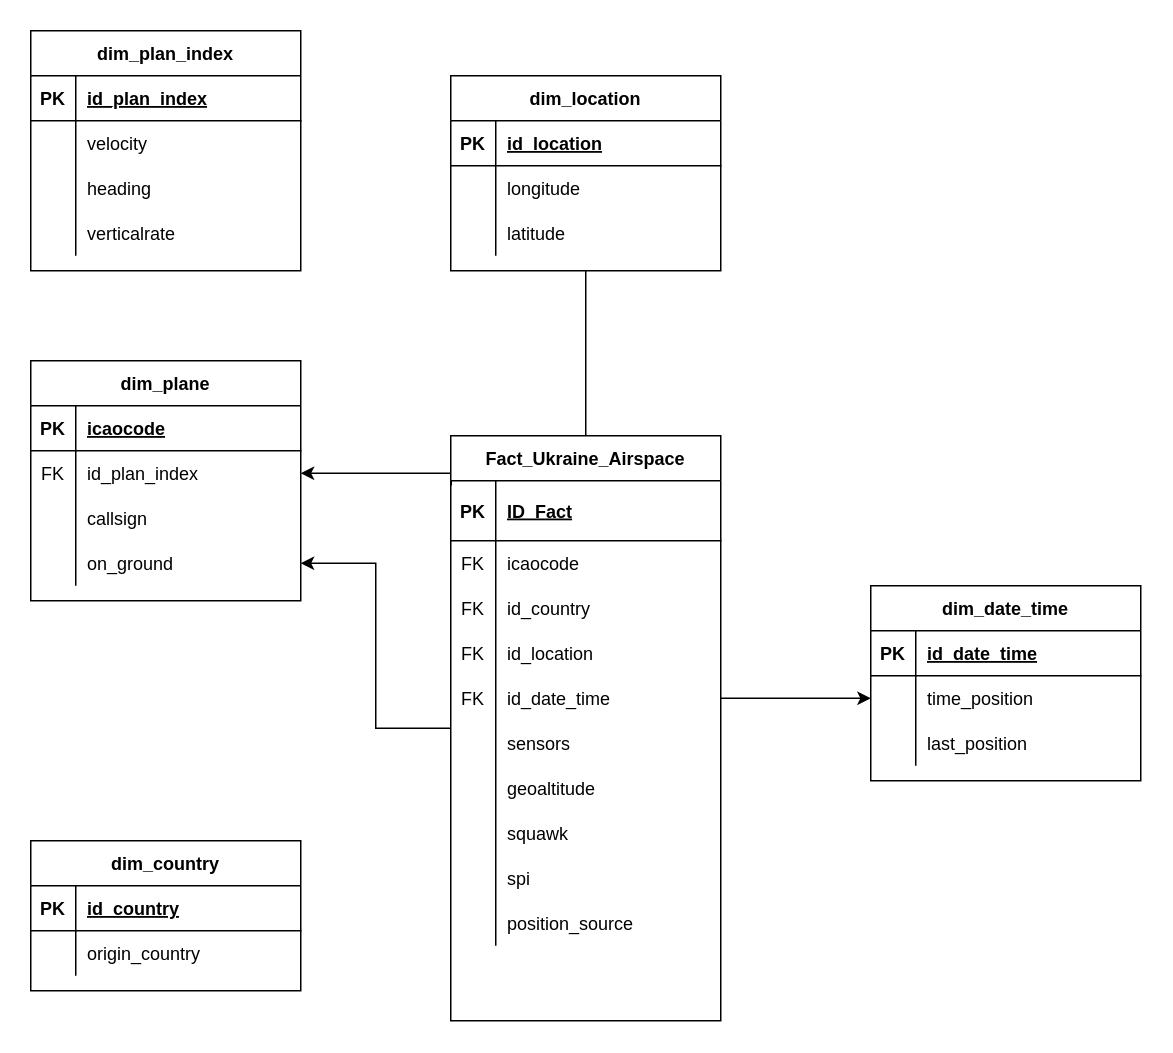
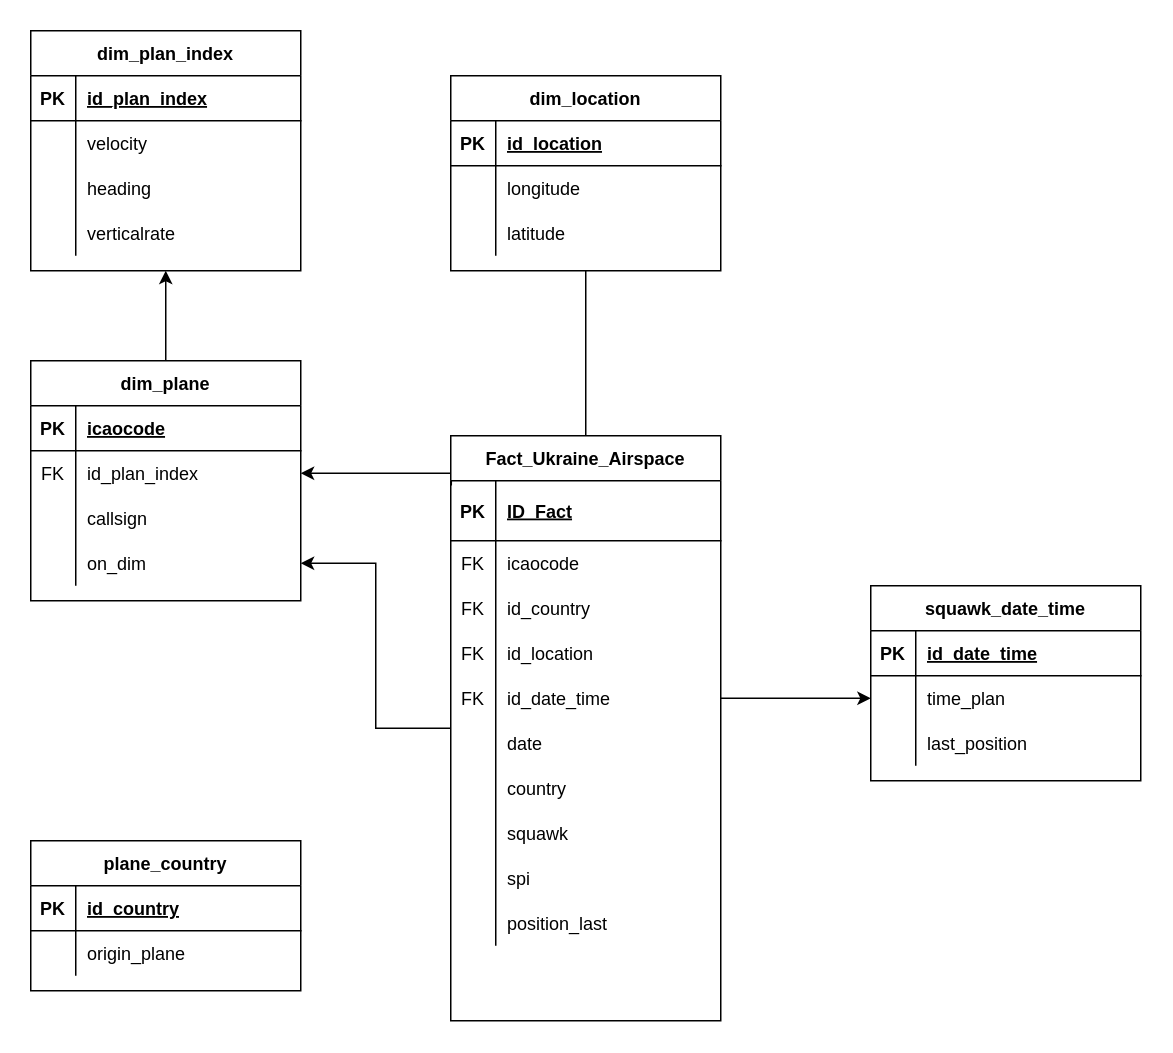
+ <mxCell id="3" style="edgeStyle=orthogonalEdgeStyle;rounded=0;orthogonalLoop=1;jettySize=auto;html=1;entryX=0.5;entryY=1;entryDx=0;entryDy=0;" edge="1" parent="1" source="4" target="77"><mxGeometry relative="1" as="geometry" /></mxCell>
- <mxCell id="16" value="on_ground" style="shape=partialRectangle;connectable=0;fillColor=none;top=0;left=0;bottom=0;right=0;align=left;spacingLeft=6;overflow=hidden;" vertex="1" parent="14"><mxGeometry x="30" width="150" height="30" as="geometry"><mxRectangle width="150" height="30" as="alternateBounds" /></mxGeometry></mxCell>
+ <mxCell id="16" value="on_dim" style="shape=partialRectangle;connectable=0;fillColor=none;top=0;left=0;bottom=0;right=0;align=left;spacingLeft=6;overflow=hidden;" vertex="1" parent="14"><mxGeometry x="30" width="150" height="30" as="geometry"><mxRectangle width="150" height="30" as="alternateBounds" /></mxGeometry></mxCell>
- <mxCell id="27" value="dim_date_time" style="shape=table;startSize=30;container=1;collapsible=1;childLayout=tableLayout;fixedRows=1;rowLines=0;fontStyle=1;align=center;resizeLast=1;" vertex="1" parent="1"><mxGeometry x="580" y="390" width="180" height="130" as="geometry" /></mxCell>
+ <mxCell id="27" value="squawk_date_time" style="shape=table;startSize=30;container=1;collapsible=1;childLayout=tableLayout;fixedRows=1;rowLines=0;fontStyle=1;align=center;resizeLast=1;" vertex="1" parent="1"><mxGeometry x="580" y="390" width="180" height="130" as="geometry" /></mxCell>
- <mxCell id="33" value="time_position" style="shape=partialRectangle;connectable=0;fillColor=none;top=0;left=0;bottom=0;right=0;align=left;spacingLeft=6;overflow=hidden;" vertex="1" parent="31"><mxGeometry x="30" width="150" height="30" as="geometry"><mxRectangle width="150" height="30" as="alternateBounds" /></mxGeometry></mxCell>
+ <mxCell id="33" value="time_plan" style="shape=partialRectangle;connectable=0;fillColor=none;top=0;left=0;bottom=0;right=0;align=left;spacingLeft=6;overflow=hidden;" vertex="1" parent="31"><mxGeometry x="30" width="150" height="30" as="geometry"><mxRectangle width="150" height="30" as="alternateBounds" /></mxGeometry></mxCell>
- <mxCell id="64" value="sensors" style="shape=partialRectangle;connectable=0;fillColor=none;top=0;left=0;bottom=0;right=0;align=left;spacingLeft=6;overflow=hidden;" vertex="1" parent="62"><mxGeometry x="30" width="150" height="30" as="geometry"><mxRectangle width="150" height="30" as="alternateBounds" /></mxGeometry></mxCell>
+ <mxCell id="64" value="date" style="shape=partialRectangle;connectable=0;fillColor=none;top=0;left=0;bottom=0;right=0;align=left;spacingLeft=6;overflow=hidden;" vertex="1" parent="62"><mxGeometry x="30" width="150" height="30" as="geometry"><mxRectangle width="150" height="30" as="alternateBounds" /></mxGeometry></mxCell>
- <mxCell id="67" value="geoaltitude" style="shape=partialRectangle;connectable=0;fillColor=none;top=0;left=0;bottom=0;right=0;align=left;spacingLeft=6;overflow=hidden;" vertex="1" parent="65"><mxGeometry x="30" width="150" height="30" as="geometry"><mxRectangle width="150" height="30" as="alternateBounds" /></mxGeometry></mxCell>
+ <mxCell id="67" value="country" style="shape=partialRectangle;connectable=0;fillColor=none;top=0;left=0;bottom=0;right=0;align=left;spacingLeft=6;overflow=hidden;" vertex="1" parent="65"><mxGeometry x="30" width="150" height="30" as="geometry"><mxRectangle width="150" height="30" as="alternateBounds" /></mxGeometry></mxCell>
- <mxCell id="37" value="dim_country" style="shape=table;startSize=30;container=1;collapsible=1;childLayout=tableLayout;fixedRows=1;rowLines=0;fontStyle=1;align=center;resizeLast=1;" vertex="1" parent="1"><mxGeometry x="20" y="560" width="180" height="100" as="geometry" /></mxCell>
+ <mxCell id="37" value="plane_country" style="shape=table;startSize=30;container=1;collapsible=1;childLayout=tableLayout;fixedRows=1;rowLines=0;fontStyle=1;align=center;resizeLast=1;" vertex="1" parent="1"><mxGeometry x="20" y="560" width="180" height="100" as="geometry" /></mxCell>
- <mxCell id="76" value="position_source" style="shape=partialRectangle;connectable=0;fillColor=none;top=0;left=0;bottom=0;right=0;align=left;spacingLeft=6;overflow=hidden;" vertex="1" parent="74"><mxGeometry x="30" width="150" height="30" as="geometry"><mxRectangle width="150" height="30" as="alternateBounds" /></mxGeometry></mxCell>
+ <mxCell id="76" value="position_last" style="shape=partialRectangle;connectable=0;fillColor=none;top=0;left=0;bottom=0;right=0;align=left;spacingLeft=6;overflow=hidden;" vertex="1" parent="74"><mxGeometry x="30" width="150" height="30" as="geometry"><mxRectangle width="150" height="30" as="alternateBounds" /></mxGeometry></mxCell>
- <mxCell id="43" value="origin_country" style="shape=partialRectangle;connectable=0;fillColor=none;top=0;left=0;bottom=0;right=0;align=left;spacingLeft=6;overflow=hidden;" vertex="1" parent="41"><mxGeometry x="30" width="150" height="30" as="geometry"><mxRectangle width="150" height="30" as="alternateBounds" /></mxGeometry></mxCell>
+ <mxCell id="43" value="origin_plane" style="shape=partialRectangle;connectable=0;fillColor=none;top=0;left=0;bottom=0;right=0;align=left;spacingLeft=6;overflow=hidden;" vertex="1" parent="41"><mxGeometry x="30" width="150" height="30" as="geometry"><mxRectangle width="150" height="30" as="alternateBounds" /></mxGeometry></mxCell>
